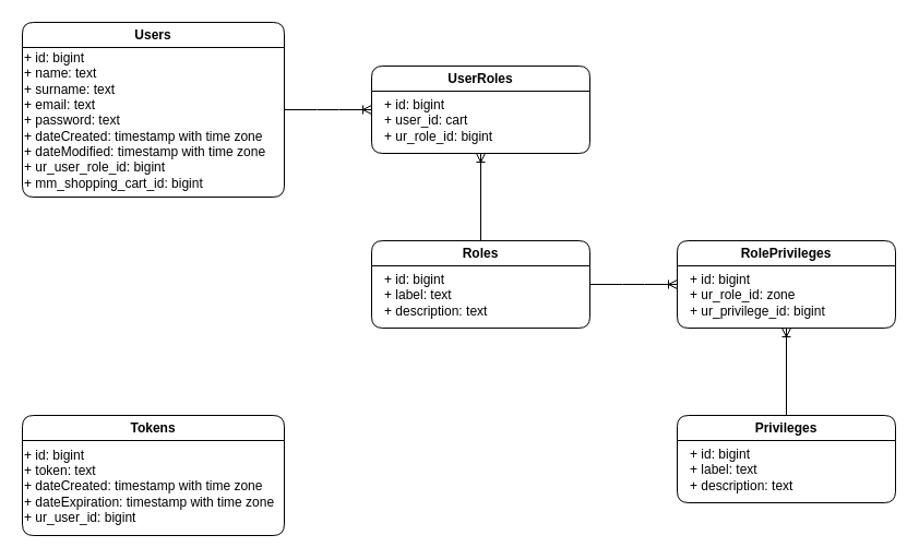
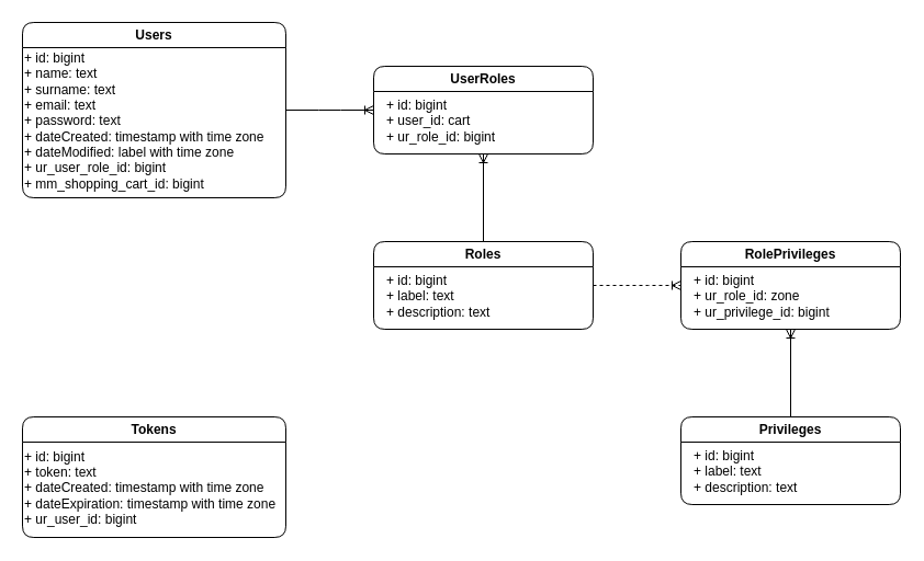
- <mxCell id="3" value="+ id: bigint&lt;br&gt;&lt;div style=&quot;&quot;&gt;&lt;span style=&quot;background-color: initial;&quot;&gt;+ name: text&lt;/span&gt;&lt;/div&gt;&lt;div style=&quot;&quot;&gt;&lt;span style=&quot;background-color: initial;&quot;&gt;+ surname: text&lt;/span&gt;&lt;/div&gt;&lt;div style=&quot;&quot;&gt;&lt;span style=&quot;background-color: initial;&quot;&gt;+ email: text&lt;/span&gt;&lt;/div&gt;&lt;div style=&quot;&quot;&gt;&lt;span style=&quot;background-color: initial;&quot;&gt;+ password: text&lt;/span&gt;&lt;/div&gt;&lt;div style=&quot;&quot;&gt;&lt;span style=&quot;background-color: initial;&quot;&gt;+ dateCreated: timestamp with time zone&lt;/span&gt;&lt;/div&gt;&lt;div style=&quot;&quot;&gt;&lt;span style=&quot;background-color: initial;&quot;&gt;+ dateModified:&amp;nbsp;&lt;/span&gt;&lt;span style=&quot;background-color: initial;&quot;&gt;timestamp with time zone&lt;/span&gt;&lt;/div&gt;&lt;div style=&quot;&quot;&gt;&lt;span style=&quot;background-color: initial;&quot;&gt;+ ur_user_role_id: bigint&lt;/span&gt;&lt;/div&gt;&lt;div style=&quot;&quot;&gt;&lt;span style=&quot;background-color: initial;&quot;&gt;+ mm_shopping_cart_id: bigint&lt;/span&gt;&lt;/div&gt;" style="text;html=1;align=left;verticalAlign=middle;resizable=0;points=[];autosize=1;strokeColor=none;fillColor=none;" parent="2" vertex="1"><mxGeometry y="20" width="240" height="140" as="geometry" /></mxCell>
+ <mxCell id="3" value="+ id: bigint&lt;br&gt;&lt;div style=&quot;&quot;&gt;&lt;span style=&quot;background-color: initial;&quot;&gt;+ name: text&lt;/span&gt;&lt;/div&gt;&lt;div style=&quot;&quot;&gt;&lt;span style=&quot;background-color: initial;&quot;&gt;+ surname: text&lt;/span&gt;&lt;/div&gt;&lt;div style=&quot;&quot;&gt;&lt;span style=&quot;background-color: initial;&quot;&gt;+ email: text&lt;/span&gt;&lt;/div&gt;&lt;div style=&quot;&quot;&gt;&lt;span style=&quot;background-color: initial;&quot;&gt;+ password: text&lt;/span&gt;&lt;/div&gt;&lt;div style=&quot;&quot;&gt;&lt;span style=&quot;background-color: initial;&quot;&gt;+ dateCreated: timestamp with time zone&lt;/span&gt;&lt;/div&gt;&lt;div style=&quot;&quot;&gt;&lt;span style=&quot;background-color: initial;&quot;&gt;+ dateModified:&amp;nbsp;&lt;/span&gt;&lt;span style=&quot;background-color: initial;&quot;&gt;label with time zone&lt;/span&gt;&lt;/div&gt;&lt;div style=&quot;&quot;&gt;&lt;span style=&quot;background-color: initial;&quot;&gt;+ ur_user_role_id: bigint&lt;/span&gt;&lt;/div&gt;&lt;div style=&quot;&quot;&gt;&lt;span style=&quot;background-color: initial;&quot;&gt;+ mm_shopping_cart_id: bigint&lt;/span&gt;&lt;/div&gt;" style="text;html=1;align=left;verticalAlign=middle;resizable=0;points=[];autosize=1;strokeColor=none;fillColor=none;" parent="2" vertex="1"><mxGeometry y="20" width="240" height="140" as="geometry" /></mxCell>
- <mxCell id="16" value="" style="edgeStyle=entityRelationEdgeStyle;fontSize=12;html=1;endArrow=ERoneToMany;rounded=0;exitX=1;exitY=0.5;exitDx=0;exitDy=0;entryX=0;entryY=0.5;entryDx=0;entryDy=0;" parent="1" source="7" target="9" edge="1"><mxGeometry width="100" height="100" relative="1" as="geometry"><mxPoint x="540" y="310" as="sourcePoint" /><mxPoint x="640" y="210" as="targetPoint" /></mxGeometry></mxCell>
+ <mxCell id="16" value="" style="edgeStyle=entityRelationEdgeStyle;fontSize=12;html=1;endArrow=ERoneToMany;rounded=0;exitX=1;exitY=0.5;exitDx=0;exitDy=0;entryX=0;entryY=0.5;entryDx=0;entryDy=0;dashed=1;" parent="1" source="7" target="9" edge="1"><mxGeometry width="100" height="100" relative="1" as="geometry"><mxPoint x="540" y="310" as="sourcePoint" /><mxPoint x="640" y="210" as="targetPoint" /></mxGeometry></mxCell>
